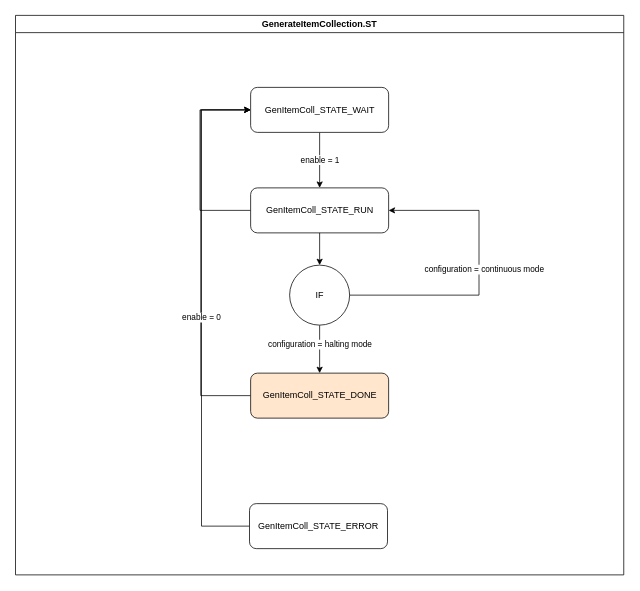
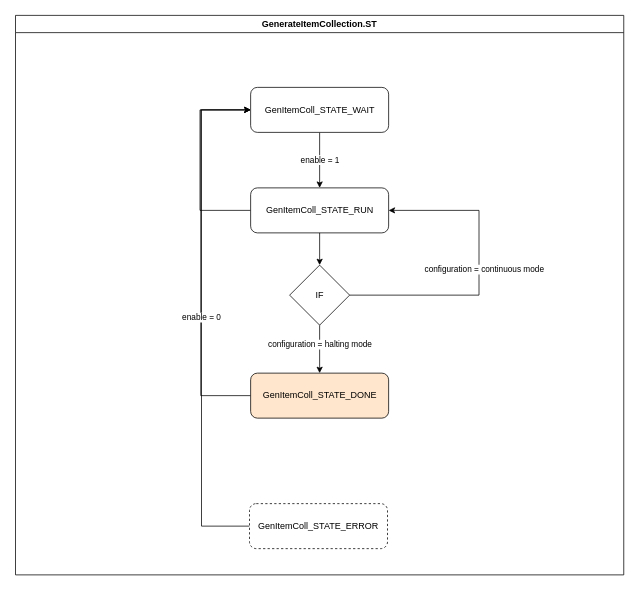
- <mxCell id="13" value="IF" style="ellipse;whiteSpace=wrap;html=1;" vertex="1" parent="2"><mxGeometry x="365.5" y="333" width="80" height="80" as="geometry" /></mxCell>
+ <mxCell id="13" value="IF" style="rhombus;whiteSpace=wrap;html=1;" vertex="1" parent="2"><mxGeometry x="365.5" y="333" width="80" height="80" as="geometry" /></mxCell>
- <mxCell id="11" value="GenItemColl_STATE_ERROR" style="rounded=1;whiteSpace=wrap;html=1;" vertex="1" parent="2"><mxGeometry x="312" y="651" width="184" height="60" as="geometry" /></mxCell>
+ <mxCell id="11" value="GenItemColl_STATE_ERROR" style="rounded=1;whiteSpace=wrap;html=1;dashed=1;" vertex="1" parent="2"><mxGeometry x="312" y="651" width="184" height="60" as="geometry" /></mxCell>
